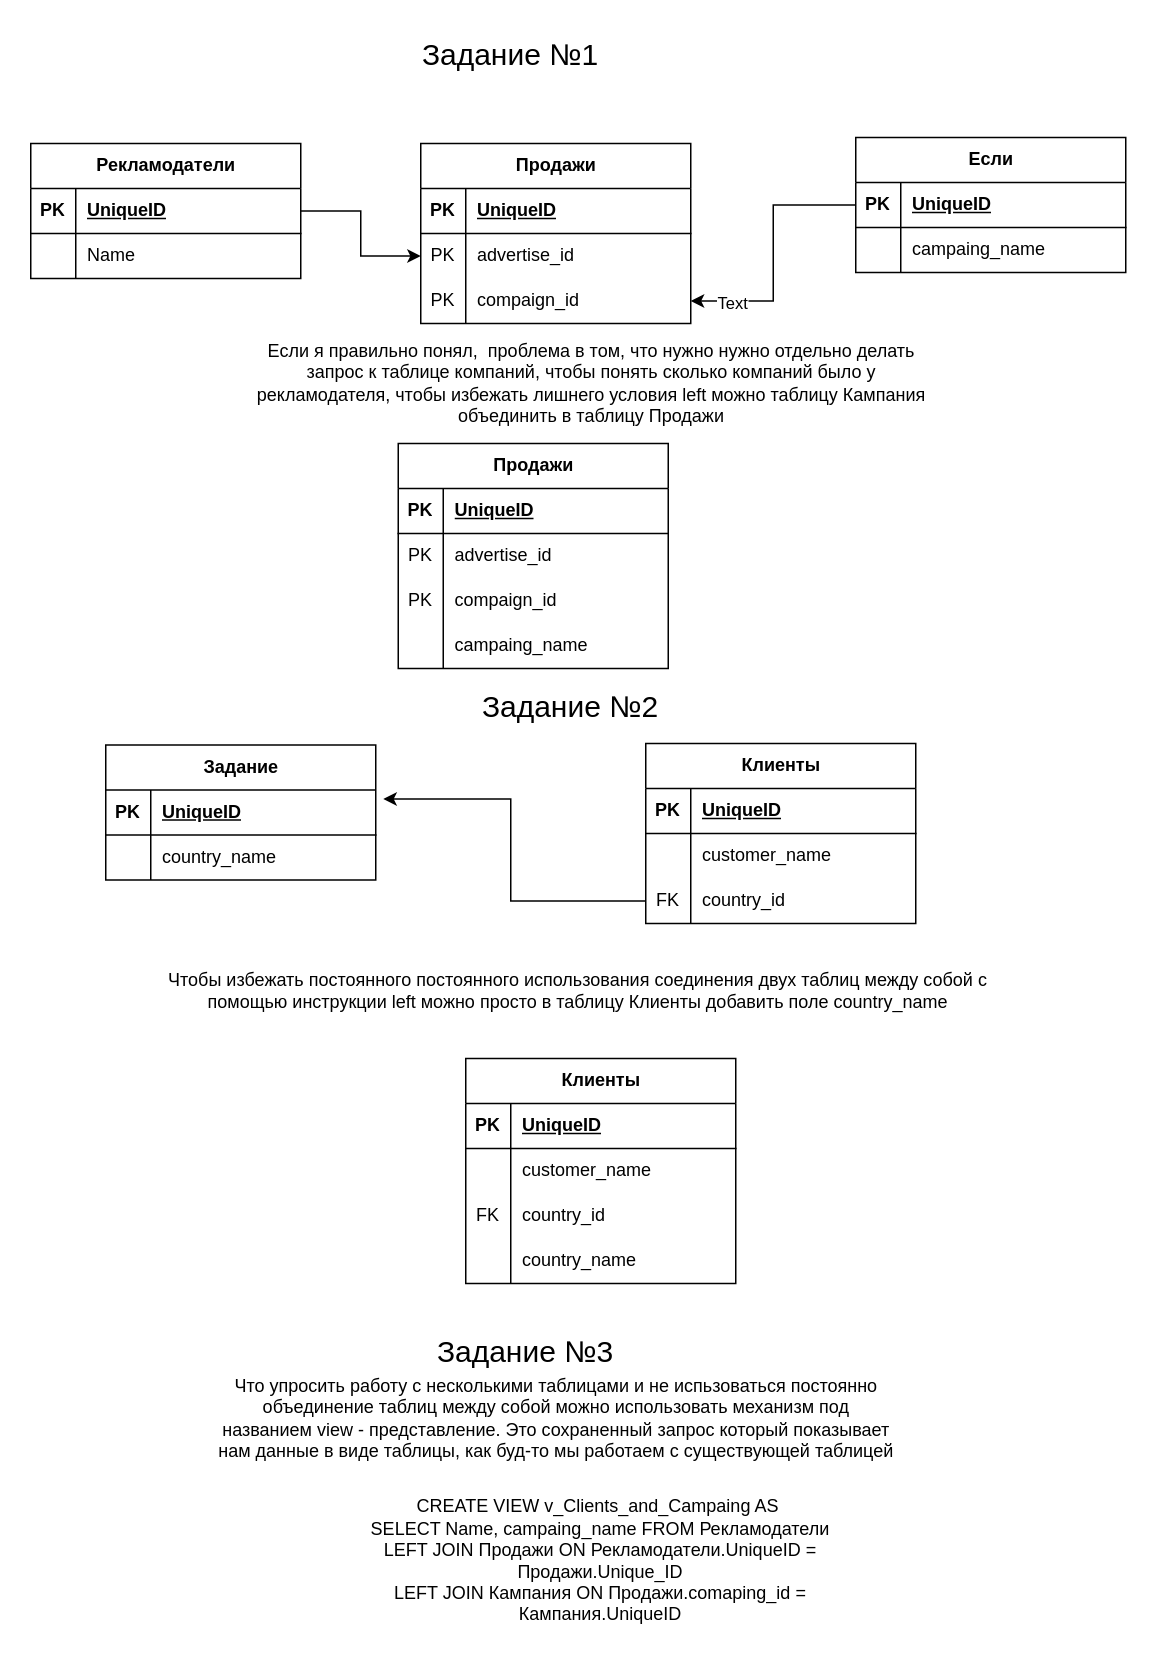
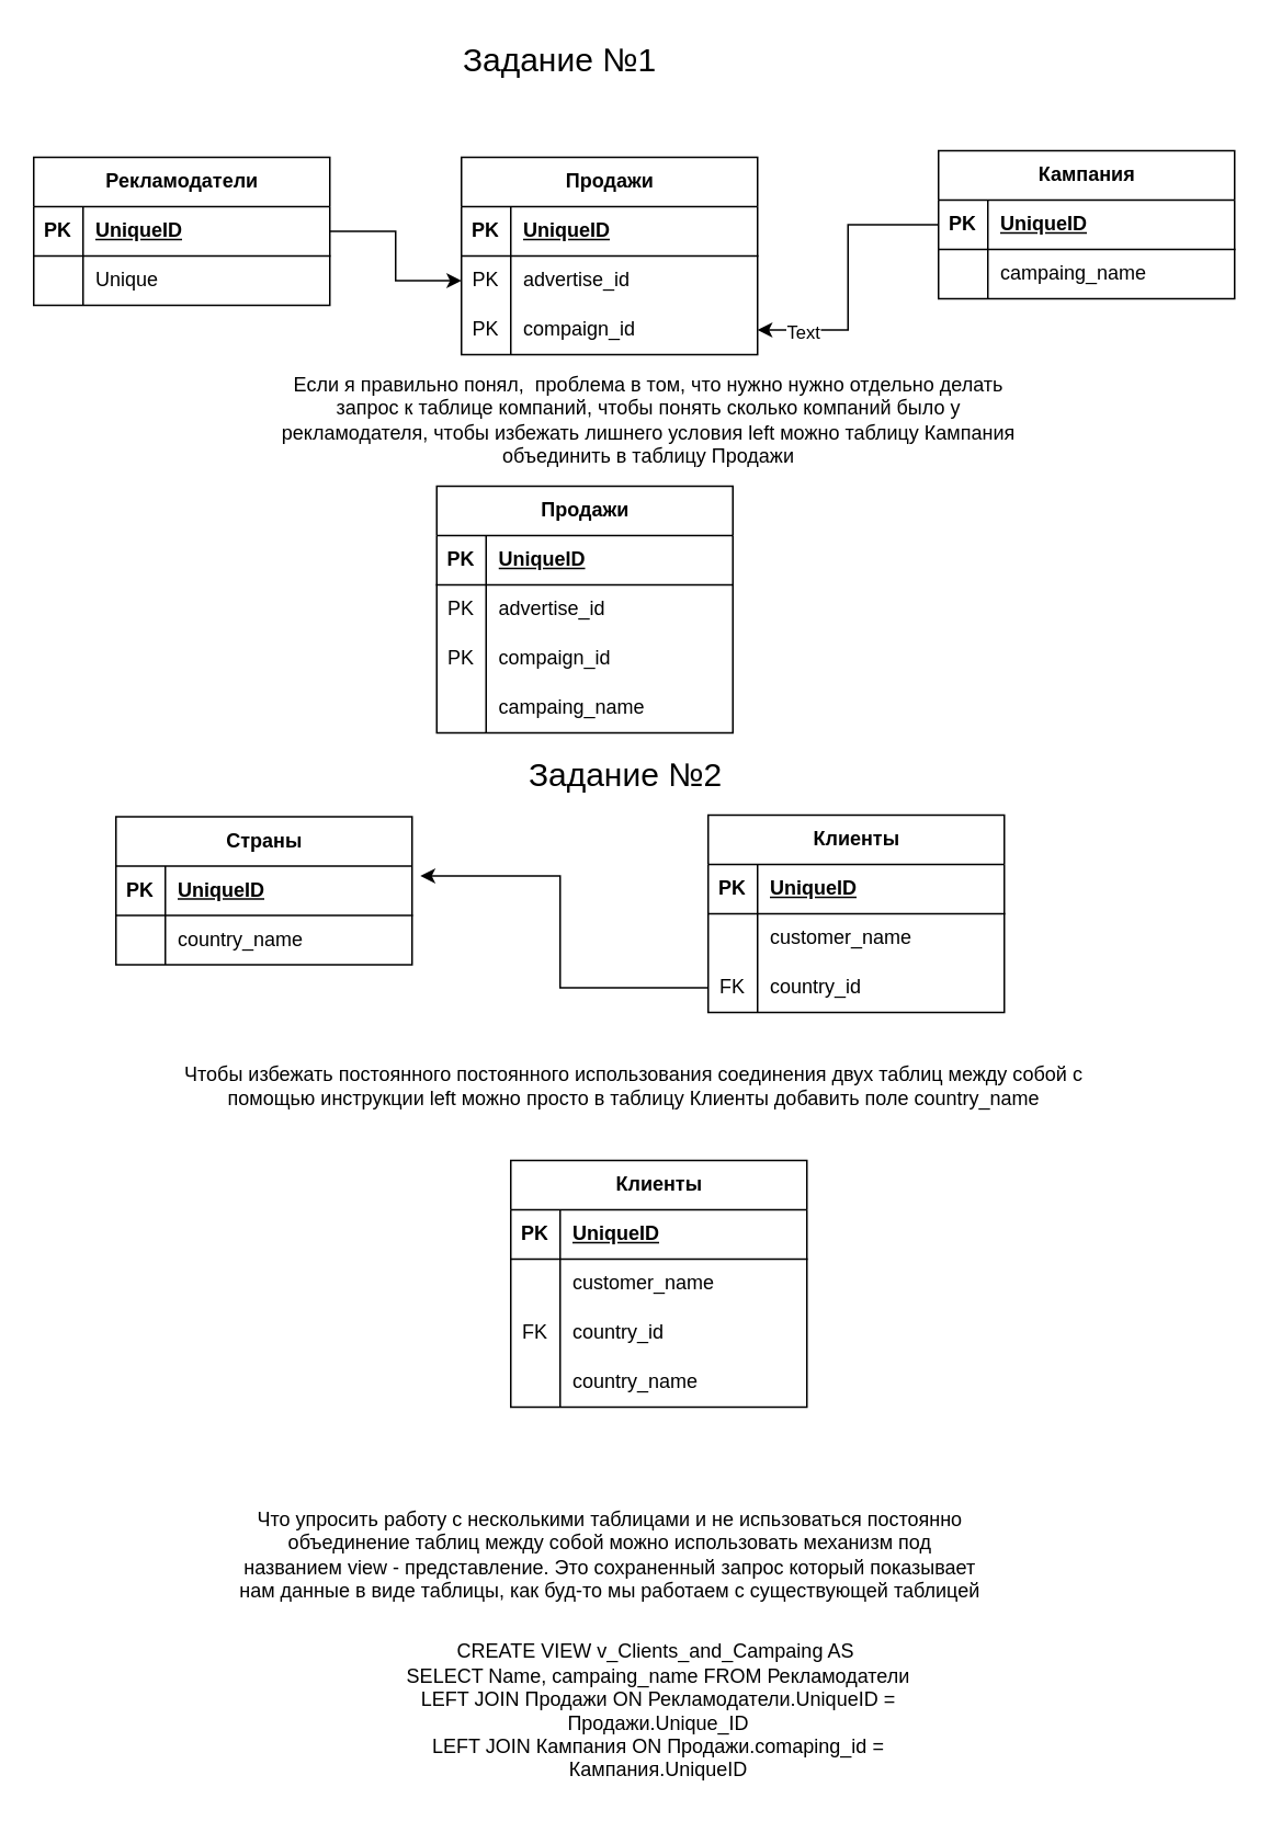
- <mxCell id="20" value="Если" style="shape=table;startSize=30;container=1;collapsible=1;childLayout=tableLayout;fixedRows=1;rowLines=0;fontStyle=1;align=center;resizeLast=1;html=1;" vertex="1" parent="1"><mxGeometry x="570" y="91" width="180" height="90" as="geometry" /></mxCell>
+ <mxCell id="20" value="Кампания" style="shape=table;startSize=30;container=1;collapsible=1;childLayout=tableLayout;fixedRows=1;rowLines=0;fontStyle=1;align=center;resizeLast=1;html=1;" vertex="1" parent="1"><mxGeometry x="570" y="91" width="180" height="90" as="geometry" /></mxCell>
- <mxCell id="8" value="Name" style="shape=partialRectangle;connectable=0;fillColor=none;top=0;left=0;bottom=0;right=0;align=left;spacingLeft=6;overflow=hidden;whiteSpace=wrap;html=1;" vertex="1" parent="6"><mxGeometry x="30" width="150" height="30" as="geometry"><mxRectangle width="150" height="30" as="alternateBounds" /></mxGeometry></mxCell>
+ <mxCell id="8" value="Unique" style="shape=partialRectangle;connectable=0;fillColor=none;top=0;left=0;bottom=0;right=0;align=left;spacingLeft=6;overflow=hidden;whiteSpace=wrap;html=1;" vertex="1" parent="6"><mxGeometry x="30" width="150" height="30" as="geometry"><mxRectangle width="150" height="30" as="alternateBounds" /></mxGeometry></mxCell>
- <mxCell id="45" value="Задание" style="shape=table;startSize=30;container=1;collapsible=1;childLayout=tableLayout;fixedRows=1;rowLines=0;fontStyle=1;align=center;resizeLast=1;html=1;" vertex="1" parent="1"><mxGeometry x="70" y="496" width="180" height="90" as="geometry" /></mxCell>
+ <mxCell id="45" value="Страны" style="shape=table;startSize=30;container=1;collapsible=1;childLayout=tableLayout;fixedRows=1;rowLines=0;fontStyle=1;align=center;resizeLast=1;html=1;" vertex="1" parent="1"><mxGeometry x="70" y="496" width="180" height="90" as="geometry" /></mxCell>
- <mxCell id="77" value="&lt;font style=&quot;font-size: 20px;&quot;&gt;Задание №3&lt;/font&gt;" style="text;html=1;strokeColor=none;fillColor=none;align=center;verticalAlign=middle;whiteSpace=wrap;rounded=0;" vertex="1" parent="1"><mxGeometry x="140" y="885" width="420" height="30" as="geometry" /></mxCell>
